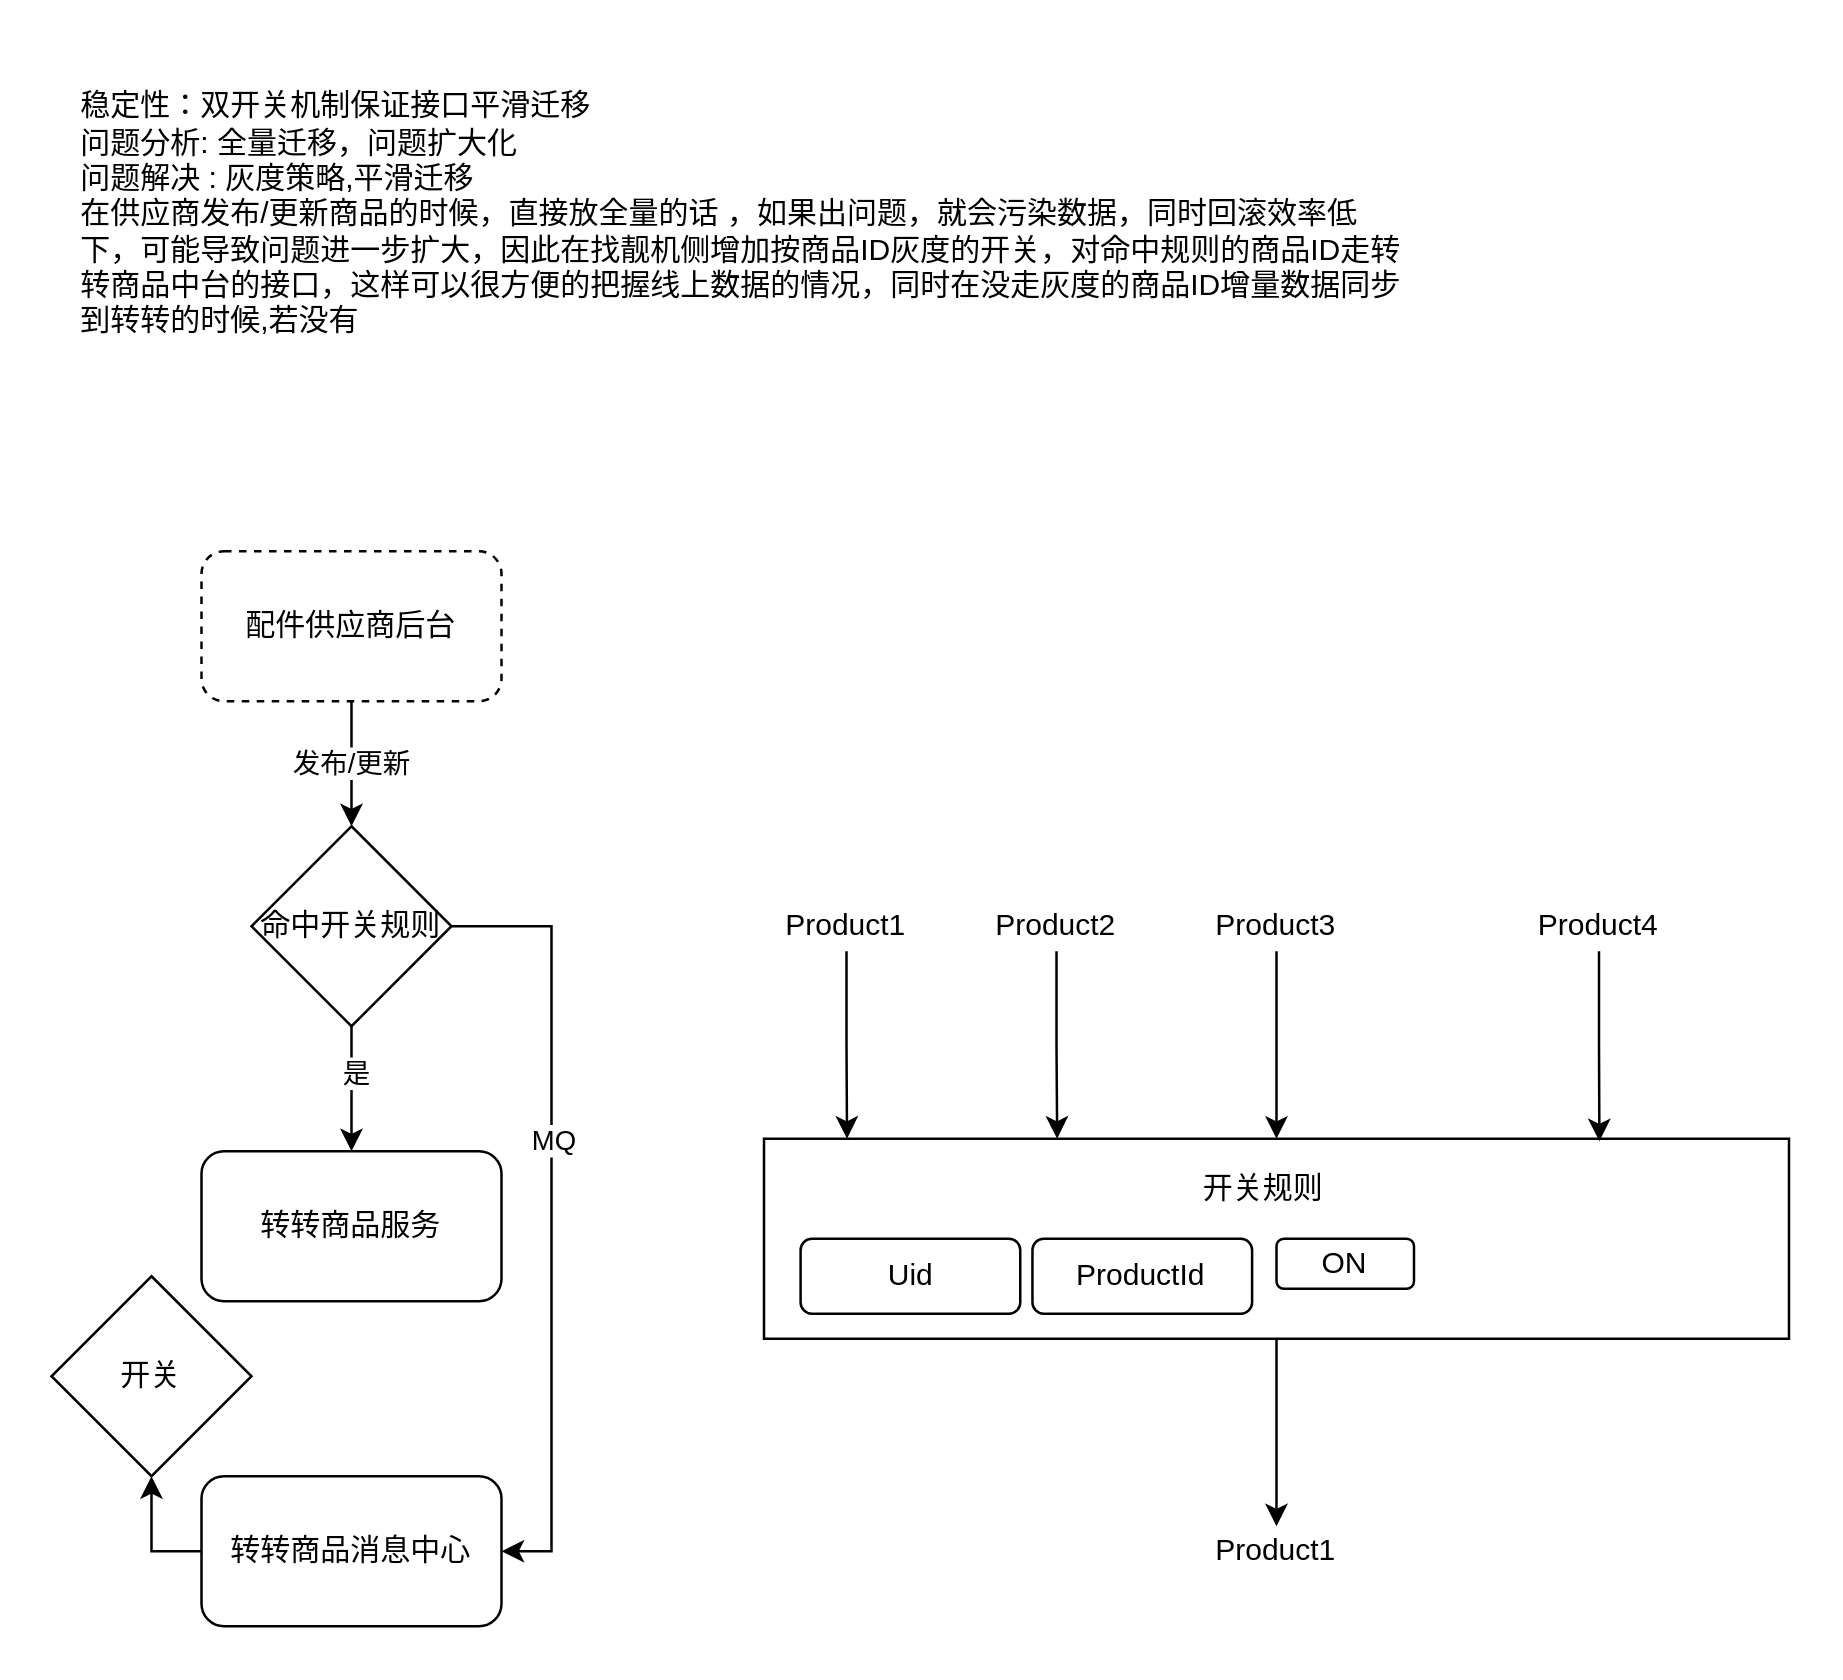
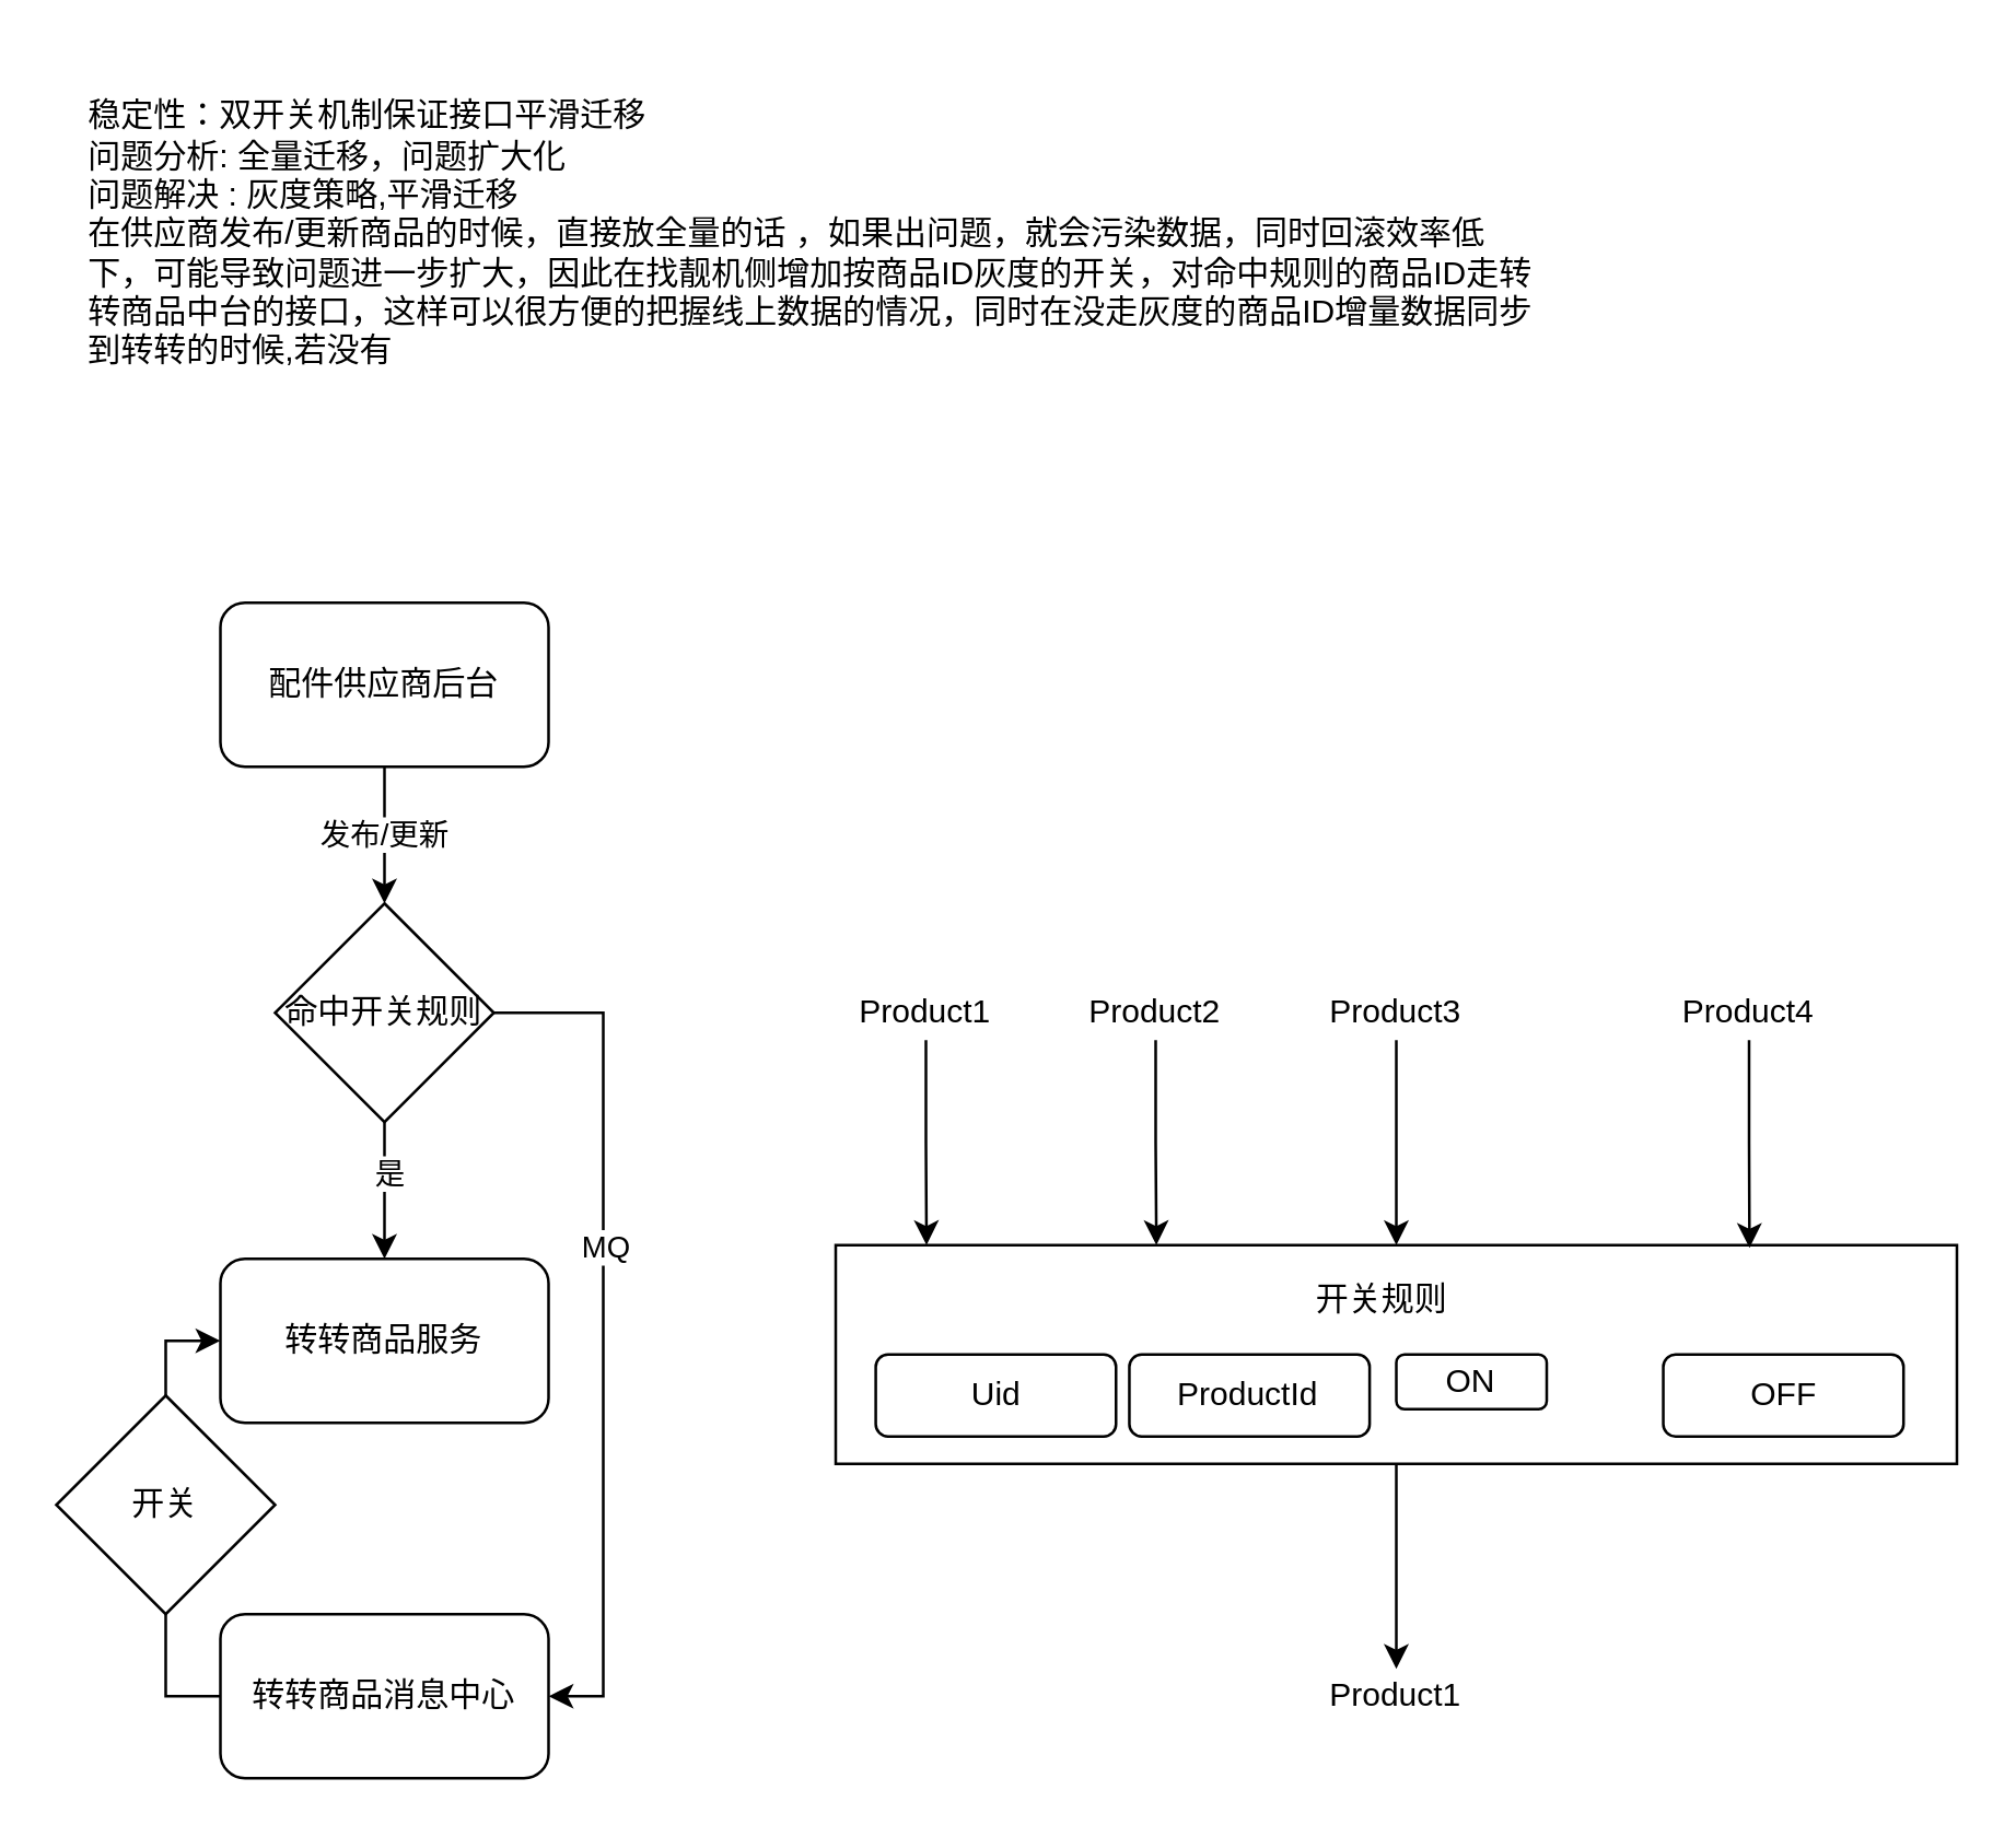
- <mxCell id="3" value="配件供应商后台" style="rounded=1;whiteSpace=wrap;html=1;align=center;dashed=1;" vertex="1" parent="1"><mxGeometry x="80" y="220" width="120" height="60" as="geometry" /></mxCell>
+ <mxCell id="3" value="配件供应商后台" style="rounded=1;whiteSpace=wrap;html=1;align=center;" vertex="1" parent="1"><mxGeometry x="80" y="220" width="120" height="60" as="geometry" /></mxCell>
+ <mxCell id="20" value="OFF" style="rounded=1;whiteSpace=wrap;html=1;align=center;" vertex="1" parent="14"><mxGeometry x="302.619" y="40" width="87.857" height="30" as="geometry" /></mxCell>
- <mxCell id="6" style="edgeStyle=orthogonalEdgeStyle;rounded=0;orthogonalLoop=1;jettySize=auto;html=1;exitX=0;exitY=0.5;exitDx=0;exitDy=0;" edge="1" parent="1" source="7" target="13"><mxGeometry relative="1" as="geometry" /></mxCell>
+ <mxCell id="6" style="edgeStyle=orthogonalEdgeStyle;rounded=0;orthogonalLoop=1;jettySize=auto;html=1;exitX=0;exitY=0.5;exitDx=0;exitDy=0;entryX=0;entryY=0.5;entryDx=0;entryDy=0;" edge="1" parent="1" source="7" target="4"><mxGeometry relative="1" as="geometry" /></mxCell>
